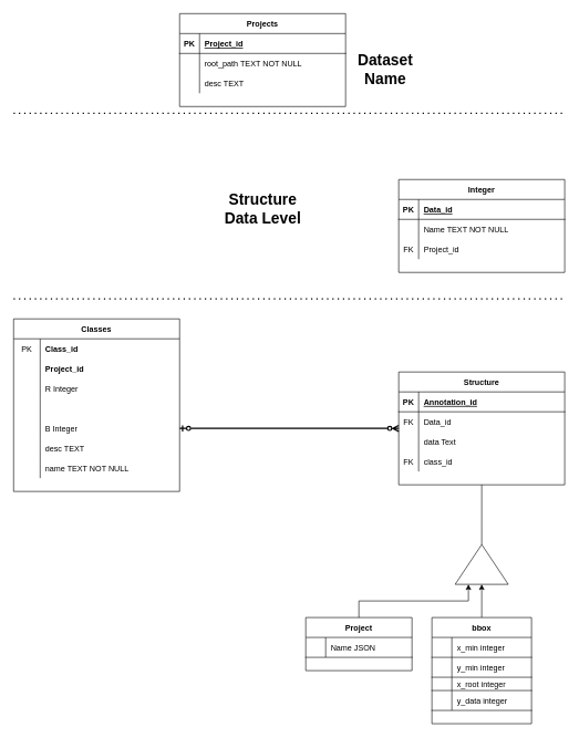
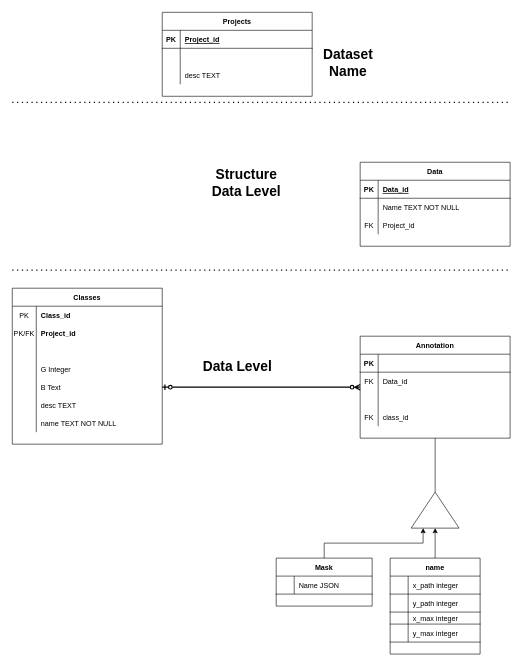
- <mxCell id="8" value="root_path TEXT NOT NULL" style="shape=partialRectangle;overflow=hidden;connectable=0;fillColor=none;top=0;left=0;bottom=0;right=0;align=left;spacingLeft=6;" parent="6" vertex="1"><mxGeometry x="30" width="220" height="30" as="geometry"><mxRectangle width="220" height="30" as="alternateBounds" /></mxGeometry></mxCell>
- <mxCell id="12" value="Integer" style="shape=table;startSize=30;container=1;collapsible=1;childLayout=tableLayout;fixedRows=1;rowLines=0;fontStyle=1;align=center;resizeLast=1;" parent="1" vertex="1"><mxGeometry x="600" y="270" width="250" height="140" as="geometry" /></mxCell>
+ <mxCell id="12" value="Data" style="shape=table;startSize=30;container=1;collapsible=1;childLayout=tableLayout;fixedRows=1;rowLines=0;fontStyle=1;align=center;resizeLast=1;" parent="1" vertex="1"><mxGeometry x="600" y="270" width="250" height="140" as="geometry" /></mxCell>
- <mxCell id="81" value="&lt;b&gt;&lt;font style=&quot;font-size: 23px;&quot;&gt;Structure Data Level&lt;/font&gt;&lt;/b&gt;" style="text;html=1;align=center;verticalAlign=middle;whiteSpace=wrap;rounded=0;" parent="1" vertex="1"><mxGeometry x="317.5" y="300" width="155" height="30" as="geometry" /></mxCell>
+ <mxCell id="81" value="&lt;b&gt;&lt;font style=&quot;font-size: 23px;&quot;&gt;Structure Data Level&lt;/font&gt;&lt;/b&gt;" style="text;html=1;align=center;verticalAlign=middle;whiteSpace=wrap;rounded=0;" parent="1" vertex="1"><mxGeometry x="332.5" y="290" width="155" height="30" as="geometry" /></mxCell>
+ <mxCell id="61" value="PK/FK" style="shape=partialRectangle;overflow=hidden;connectable=0;fillColor=none;top=0;left=0;bottom=0;right=0;" parent="60" vertex="1"><mxGeometry width="40" height="30" as="geometry"><mxRectangle width="40" height="30" as="alternateBounds" /></mxGeometry></mxCell>
- <mxCell id="23" value="Structure" style="shape=table;startSize=30;container=1;collapsible=1;childLayout=tableLayout;fixedRows=1;rowLines=0;fontStyle=1;align=center;resizeLast=1;" parent="1" vertex="1"><mxGeometry x="600" y="560" width="250" height="170" as="geometry" /></mxCell>
+ <mxCell id="23" value="Annotation" style="shape=table;startSize=30;container=1;collapsible=1;childLayout=tableLayout;fixedRows=1;rowLines=0;fontStyle=1;align=center;resizeLast=1;" parent="1" vertex="1"><mxGeometry x="600" y="560" width="250" height="170" as="geometry" /></mxCell>
- <mxCell id="65" value="R Integer" style="shape=partialRectangle;overflow=hidden;connectable=0;fillColor=none;top=0;left=0;bottom=0;right=0;align=left;spacingLeft=6;" parent="63" vertex="1"><mxGeometry x="40" width="210" height="30" as="geometry"><mxRectangle width="210" height="30" as="alternateBounds" /></mxGeometry></mxCell>
- <mxCell id="26" value="Annotation_id" style="shape=partialRectangle;overflow=hidden;connectable=0;fillColor=none;top=0;left=0;bottom=0;right=0;align=left;spacingLeft=6;fontStyle=5;" parent="24" vertex="1"><mxGeometry x="30" width="220" height="30" as="geometry"><mxRectangle width="220" height="30" as="alternateBounds" /></mxGeometry></mxCell>
+ <mxCell id="82" value="&lt;b&gt;&lt;font style=&quot;font-size: 23px;&quot;&gt;Data Level&lt;/font&gt;&lt;/b&gt;" style="text;html=1;align=center;verticalAlign=middle;whiteSpace=wrap;rounded=0;" parent="1" vertex="1"><mxGeometry x="317.5" y="595" width="155" height="30" as="geometry" /></mxCell>
+ <mxCell id="68" value="G Integer" style="shape=partialRectangle;overflow=hidden;connectable=0;fillColor=none;top=0;left=0;bottom=0;right=0;align=left;spacingLeft=6;" parent="66" vertex="1"><mxGeometry x="40" width="210" height="30" as="geometry"><mxRectangle width="210" height="30" as="alternateBounds" /></mxGeometry></mxCell>
- <mxCell id="71" value="B Integer" style="shape=partialRectangle;overflow=hidden;connectable=0;fillColor=none;top=0;left=0;bottom=0;right=0;align=left;spacingLeft=6;" parent="69" vertex="1"><mxGeometry x="40" width="210" height="30" as="geometry"><mxRectangle width="210" height="30" as="alternateBounds" /></mxGeometry></mxCell>
+ <mxCell id="71" value="B Text" style="shape=partialRectangle;overflow=hidden;connectable=0;fillColor=none;top=0;left=0;bottom=0;right=0;align=left;spacingLeft=6;" parent="69" vertex="1"><mxGeometry x="40" width="210" height="30" as="geometry"><mxRectangle width="210" height="30" as="alternateBounds" /></mxGeometry></mxCell>
- <mxCell id="32" value="data Text" style="shape=partialRectangle;overflow=hidden;connectable=0;fillColor=none;top=0;left=0;bottom=0;right=0;align=left;spacingLeft=6;" parent="30" vertex="1"><mxGeometry x="30" width="220" height="30" as="geometry"><mxRectangle width="220" height="30" as="alternateBounds" /></mxGeometry></mxCell>
- <mxCell id="37" value="Project" style="shape=table;startSize=30;container=1;collapsible=1;childLayout=tableLayout;fixedRows=1;rowLines=0;fontStyle=1;align=center;resizeLast=1;" parent="1" vertex="1"><mxGeometry x="460" y="930" width="160" height="80" as="geometry" /></mxCell>
+ <mxCell id="37" value="Mask" style="shape=table;startSize=30;container=1;collapsible=1;childLayout=tableLayout;fixedRows=1;rowLines=0;fontStyle=1;align=center;resizeLast=1;" parent="1" vertex="1"><mxGeometry x="460" y="930" width="160" height="80" as="geometry" /></mxCell>
- <mxCell id="42" value="bbox" style="shape=table;startSize=30;container=1;collapsible=1;childLayout=tableLayout;fixedRows=1;rowLines=0;fontStyle=1;align=center;resizeLast=1;" parent="1" vertex="1"><mxGeometry x="650" y="930" width="150" height="160" as="geometry" /></mxCell>
+ <mxCell id="42" value="name" style="shape=table;startSize=30;container=1;collapsible=1;childLayout=tableLayout;fixedRows=1;rowLines=0;fontStyle=1;align=center;resizeLast=1;" parent="1" vertex="1"><mxGeometry x="650" y="930" width="150" height="160" as="geometry" /></mxCell>
- <mxCell id="45" value="x_min integer" style="shape=partialRectangle;overflow=hidden;connectable=0;fillColor=none;top=0;left=0;bottom=0;right=0;align=left;spacingLeft=6;fontStyle=0;" parent="43" vertex="1"><mxGeometry x="30" width="120" height="30" as="geometry"><mxRectangle width="120" height="30" as="alternateBounds" /></mxGeometry></mxCell>
+ <mxCell id="45" value="x_path integer" style="shape=partialRectangle;overflow=hidden;connectable=0;fillColor=none;top=0;left=0;bottom=0;right=0;align=left;spacingLeft=6;fontStyle=0;" parent="43" vertex="1"><mxGeometry x="30" width="120" height="30" as="geometry"><mxRectangle width="120" height="30" as="alternateBounds" /></mxGeometry></mxCell>
- <mxCell id="48" value="y_min integer" style="shape=partialRectangle;overflow=hidden;connectable=0;fillColor=none;top=0;left=0;bottom=0;right=0;align=left;spacingLeft=6;fontStyle=0;" parent="46" vertex="1"><mxGeometry x="30" width="120" height="30" as="geometry"><mxRectangle width="120" height="30" as="alternateBounds" /></mxGeometry></mxCell>
+ <mxCell id="48" value="y_path integer" style="shape=partialRectangle;overflow=hidden;connectable=0;fillColor=none;top=0;left=0;bottom=0;right=0;align=left;spacingLeft=6;fontStyle=0;" parent="46" vertex="1"><mxGeometry x="30" width="120" height="30" as="geometry"><mxRectangle width="120" height="30" as="alternateBounds" /></mxGeometry></mxCell>
- <mxCell id="51" value="x_root integer" style="shape=partialRectangle;overflow=hidden;connectable=0;fillColor=none;top=0;left=0;bottom=0;right=0;align=left;spacingLeft=6;fontStyle=0;" parent="49" vertex="1"><mxGeometry x="30" width="120" height="20" as="geometry"><mxRectangle width="120" height="20" as="alternateBounds" /></mxGeometry></mxCell>
+ <mxCell id="51" value="x_max integer" style="shape=partialRectangle;overflow=hidden;connectable=0;fillColor=none;top=0;left=0;bottom=0;right=0;align=left;spacingLeft=6;fontStyle=0;" parent="49" vertex="1"><mxGeometry x="30" width="120" height="20" as="geometry"><mxRectangle width="120" height="20" as="alternateBounds" /></mxGeometry></mxCell>
- <mxCell id="54" value="y_data integer" style="shape=partialRectangle;overflow=hidden;connectable=0;fillColor=none;top=0;left=0;bottom=0;right=0;align=left;spacingLeft=6;fontStyle=0;" parent="52" vertex="1"><mxGeometry x="30" width="120" height="30" as="geometry"><mxRectangle width="120" height="30" as="alternateBounds" /></mxGeometry></mxCell>
+ <mxCell id="54" value="y_max integer" style="shape=partialRectangle;overflow=hidden;connectable=0;fillColor=none;top=0;left=0;bottom=0;right=0;align=left;spacingLeft=6;fontStyle=0;" parent="52" vertex="1"><mxGeometry x="30" width="120" height="30" as="geometry"><mxRectangle width="120" height="30" as="alternateBounds" /></mxGeometry></mxCell>
